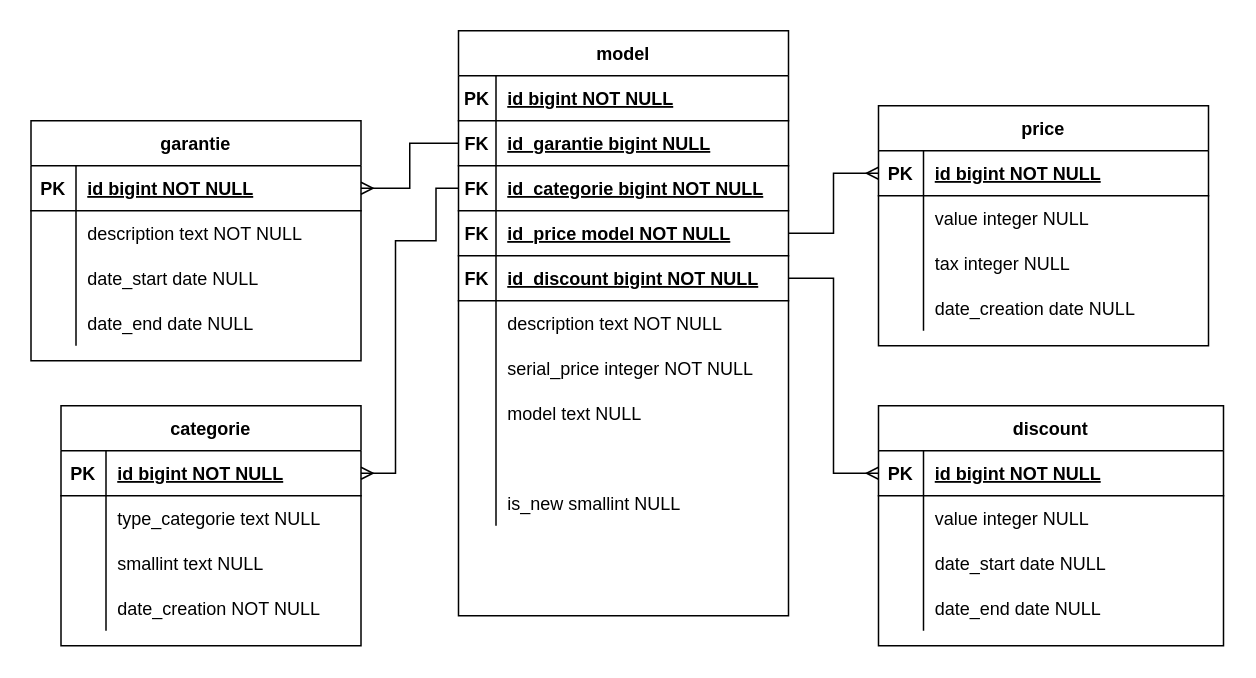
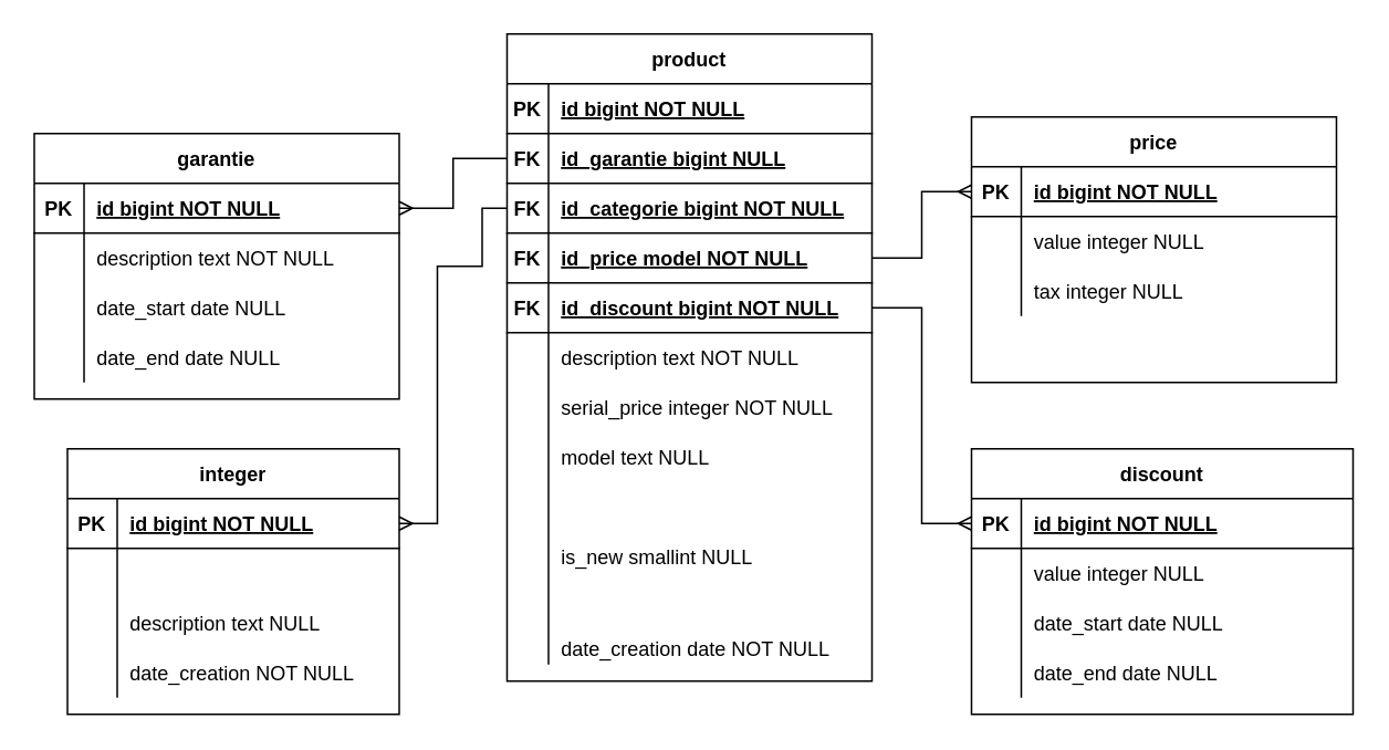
- <mxCell id="2" value="model" style="shape=table;startSize=30;container=1;collapsible=1;childLayout=tableLayout;fixedRows=1;rowLines=0;fontStyle=1;align=center;resizeLast=1;" vertex="1" parent="1"><mxGeometry x="305" y="20" width="220" height="390" as="geometry" /></mxCell>
+ <mxCell id="2" value="product" style="shape=table;startSize=30;container=1;collapsible=1;childLayout=tableLayout;fixedRows=1;rowLines=0;fontStyle=1;align=center;resizeLast=1;" vertex="1" parent="1"><mxGeometry x="305" y="20" width="220" height="390" as="geometry" /></mxCell>
- <mxCell id="62" value="date_creation date NULL" style="shape=partialRectangle;connectable=0;fillColor=none;top=0;left=0;bottom=0;right=0;align=left;spacingLeft=6;overflow=hidden;" vertex="1" parent="60"><mxGeometry x="30" width="190" height="30" as="geometry" /></mxCell>
- <mxCell id="76" value="categorie" style="shape=table;startSize=30;container=1;collapsible=1;childLayout=tableLayout;fixedRows=1;rowLines=0;fontStyle=1;align=center;resizeLast=1;" vertex="1" parent="1"><mxGeometry x="40" y="270" width="200" height="160" as="geometry" /></mxCell>
+ <mxCell id="76" value="integer" style="shape=table;startSize=30;container=1;collapsible=1;childLayout=tableLayout;fixedRows=1;rowLines=0;fontStyle=1;align=center;resizeLast=1;" vertex="1" parent="1"><mxGeometry x="40" y="270" width="200" height="160" as="geometry" /></mxCell>
- <mxCell id="82" value="type_categorie text NULL" style="shape=partialRectangle;connectable=0;fillColor=none;top=0;left=0;bottom=0;right=0;align=left;spacingLeft=6;overflow=hidden;" vertex="1" parent="80"><mxGeometry x="30" width="170" height="30" as="geometry" /></mxCell>
- <mxCell id="85" value="smallint text NULL" style="shape=partialRectangle;connectable=0;fillColor=none;top=0;left=0;bottom=0;right=0;align=left;spacingLeft=6;overflow=hidden;" vertex="1" parent="83"><mxGeometry x="30" width="170" height="30" as="geometry" /></mxCell>
+ <mxCell id="85" value="description text NULL" style="shape=partialRectangle;connectable=0;fillColor=none;top=0;left=0;bottom=0;right=0;align=left;spacingLeft=6;overflow=hidden;" vertex="1" parent="83"><mxGeometry x="30" width="170" height="30" as="geometry" /></mxCell>
+ <mxCell id="36" value="date_creation date NOT NULL" style="shape=partialRectangle;connectable=0;fillColor=none;top=0;left=0;bottom=0;right=0;align=left;spacingLeft=6;overflow=hidden;" vertex="1" parent="34"><mxGeometry x="25" width="195" height="20" as="geometry" /></mxCell>
